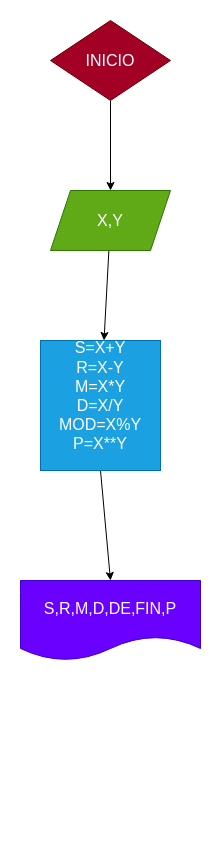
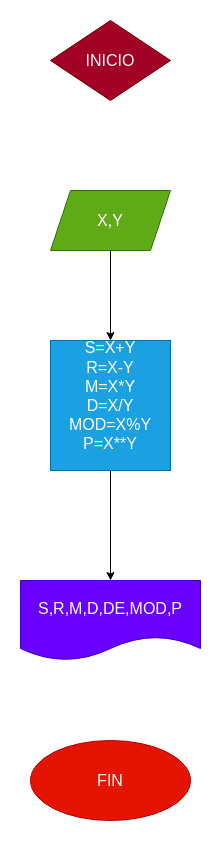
- <mxCell id="2" value="" style="edgeStyle=none;html=1;fontSize=24;" edge="1" parent="1" source="3" target="5"><mxGeometry relative="1" as="geometry" /></mxCell>
- <mxCell id="7" value="&lt;font size=&quot;3&quot;&gt;S=X+Y&lt;br&gt;R=X-Y&lt;br&gt;M=X*Y&lt;br&gt;D=X/Y&lt;br&gt;MOD=X%Y&lt;br&gt;P=X**Y&lt;br&gt;&lt;br&gt;&lt;/font&gt;" style="whiteSpace=wrap;html=1;fillColor=#1ba1e2;fontColor=#ffffff;strokeColor=#006EAF;" vertex="1" parent="1"><mxGeometry x="40" y="340" width="120" height="130" as="geometry" /></mxCell>
+ <mxCell id="7" value="&lt;font size=&quot;3&quot;&gt;S=X+Y&lt;br&gt;R=X-Y&lt;br&gt;M=X*Y&lt;br&gt;D=X/Y&lt;br&gt;MOD=X%Y&lt;br&gt;P=X**Y&lt;br&gt;&lt;br&gt;&lt;/font&gt;" style="whiteSpace=wrap;html=1;fillColor=#1ba1e2;fontColor=#ffffff;strokeColor=#006EAF;" vertex="1" parent="1"><mxGeometry x="50" y="340" width="120" height="130" as="geometry" /></mxCell>
- <mxCell id="8" value="&lt;font size=&quot;3&quot;&gt;S,R,M,D,DE,FIN,P&lt;/font&gt;" style="shape=document;whiteSpace=wrap;html=1;boundedLbl=1;fillColor=#6a00ff;fontColor=#ffffff;strokeColor=#3700CC;" vertex="1" parent="1"><mxGeometry x="20" y="580" width="180" height="80" as="geometry" /></mxCell>
+ <mxCell id="8" value="&lt;font size=&quot;3&quot;&gt;S,R,M,D,DE,MOD,P&lt;/font&gt;" style="shape=document;whiteSpace=wrap;html=1;boundedLbl=1;fillColor=#6a00ff;fontColor=#ffffff;strokeColor=#3700CC;" vertex="1" parent="1"><mxGeometry x="20" y="580" width="180" height="80" as="geometry" /></mxCell>
+ <mxCell id="9" value="&lt;font size=&quot;3&quot;&gt;FIN&lt;/font&gt;" style="ellipse;whiteSpace=wrap;html=1;fillColor=#e51400;fontColor=#ffffff;strokeColor=#B20000;" vertex="1" parent="1"><mxGeometry x="30" y="740" width="160" height="80" as="geometry" /></mxCell>
